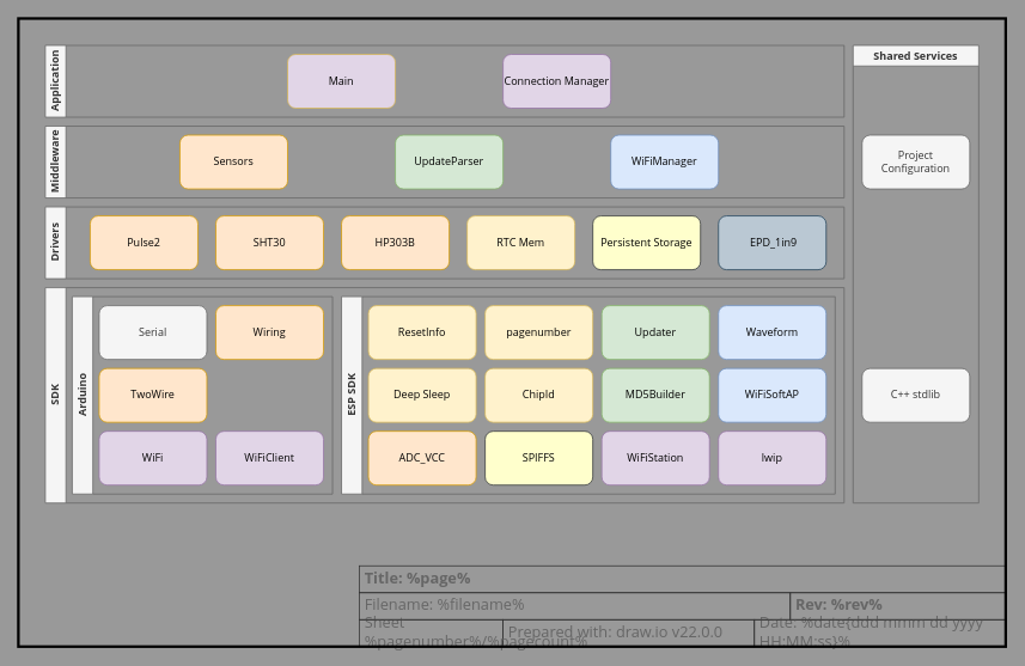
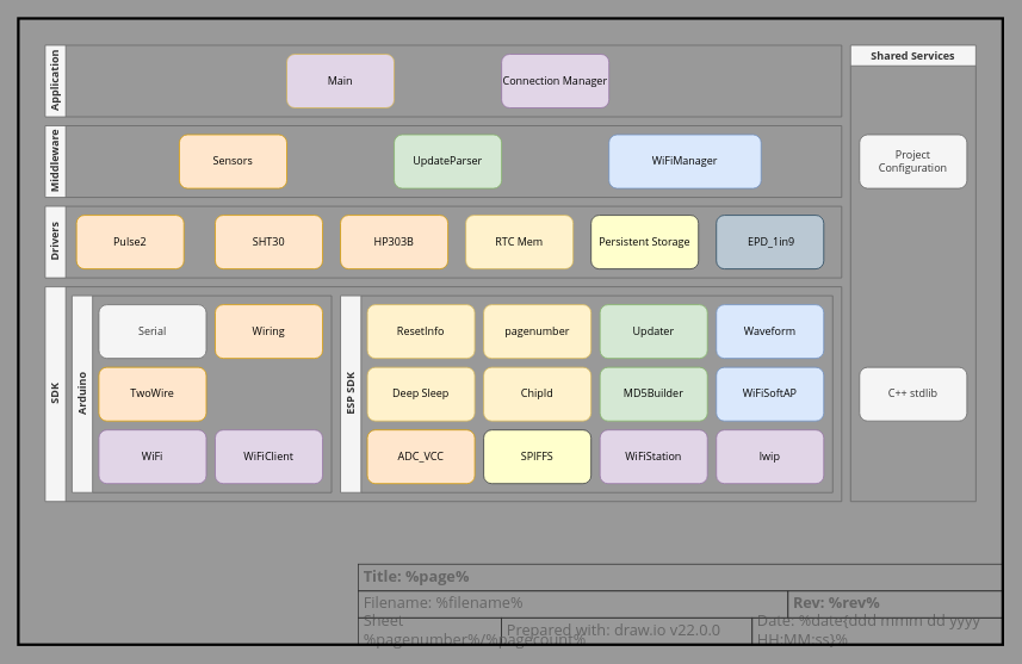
- <mxCell id="42" value="WiFiManager" style="rounded=1;whiteSpace=wrap;html=1;fontFamily=Open Sans;fillColor=#dae8fc;strokeColor=#6c8ebf;" parent="41" vertex="1"><mxGeometry x="630" y="10" width="120" height="60" as="geometry" /></mxCell>
+ <mxCell id="42" value="WiFiManager" style="rounded=1;whiteSpace=wrap;html=1;fontFamily=Open Sans;fillColor=#dae8fc;strokeColor=#6c8ebf;" parent="41" vertex="1"><mxGeometry x="630" y="10" width="170" height="60" as="geometry" /></mxCell>
- <mxCell id="35" value="Pulse2" style="rounded=1;whiteSpace=wrap;html=1;fontFamily=Open Sans;fillColor=#ffe6cc;strokeColor=#d79b00;" parent="34" vertex="1"><mxGeometry x="50" y="10" width="120" height="60" as="geometry" /></mxCell>
+ <mxCell id="35" value="Pulse2" style="rounded=1;whiteSpace=wrap;html=1;fontFamily=Open Sans;fillColor=#ffe6cc;strokeColor=#d79b00;" parent="34" vertex="1"><mxGeometry x="35" y="10" width="120" height="60" as="geometry" /></mxCell>
